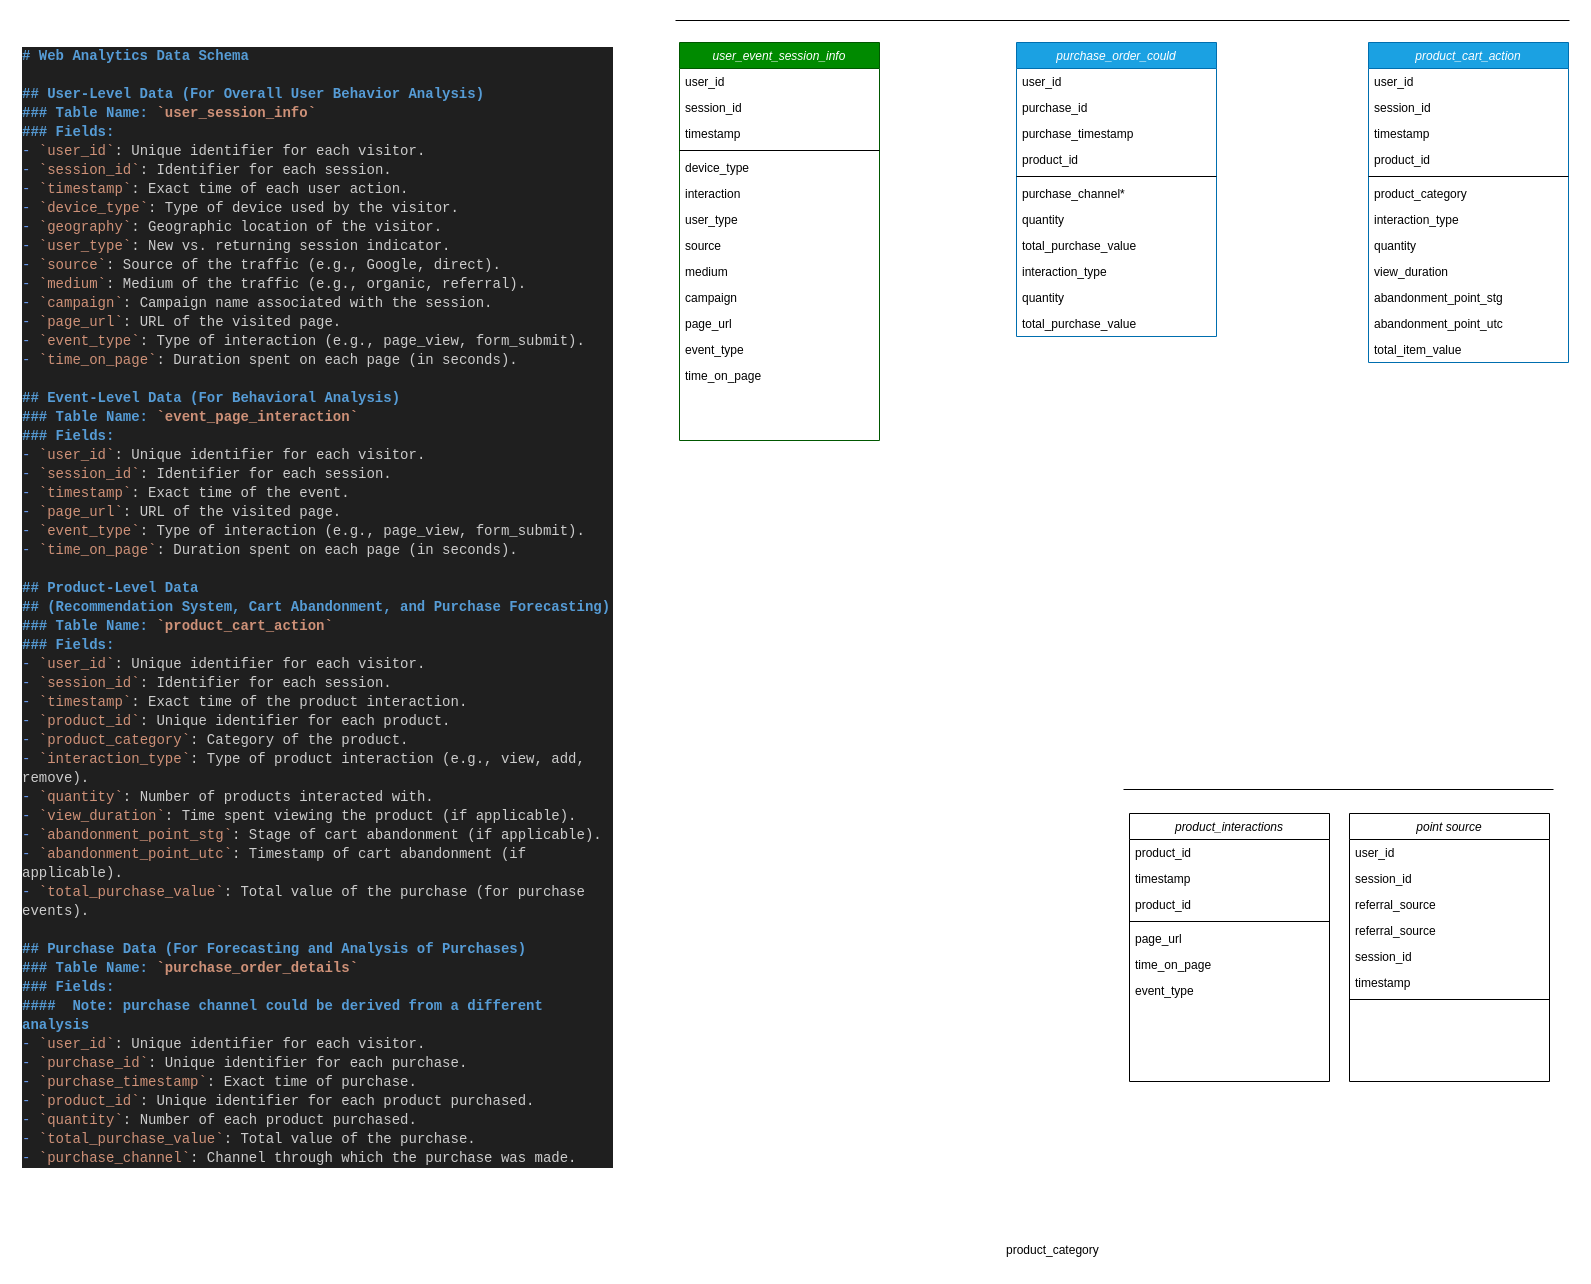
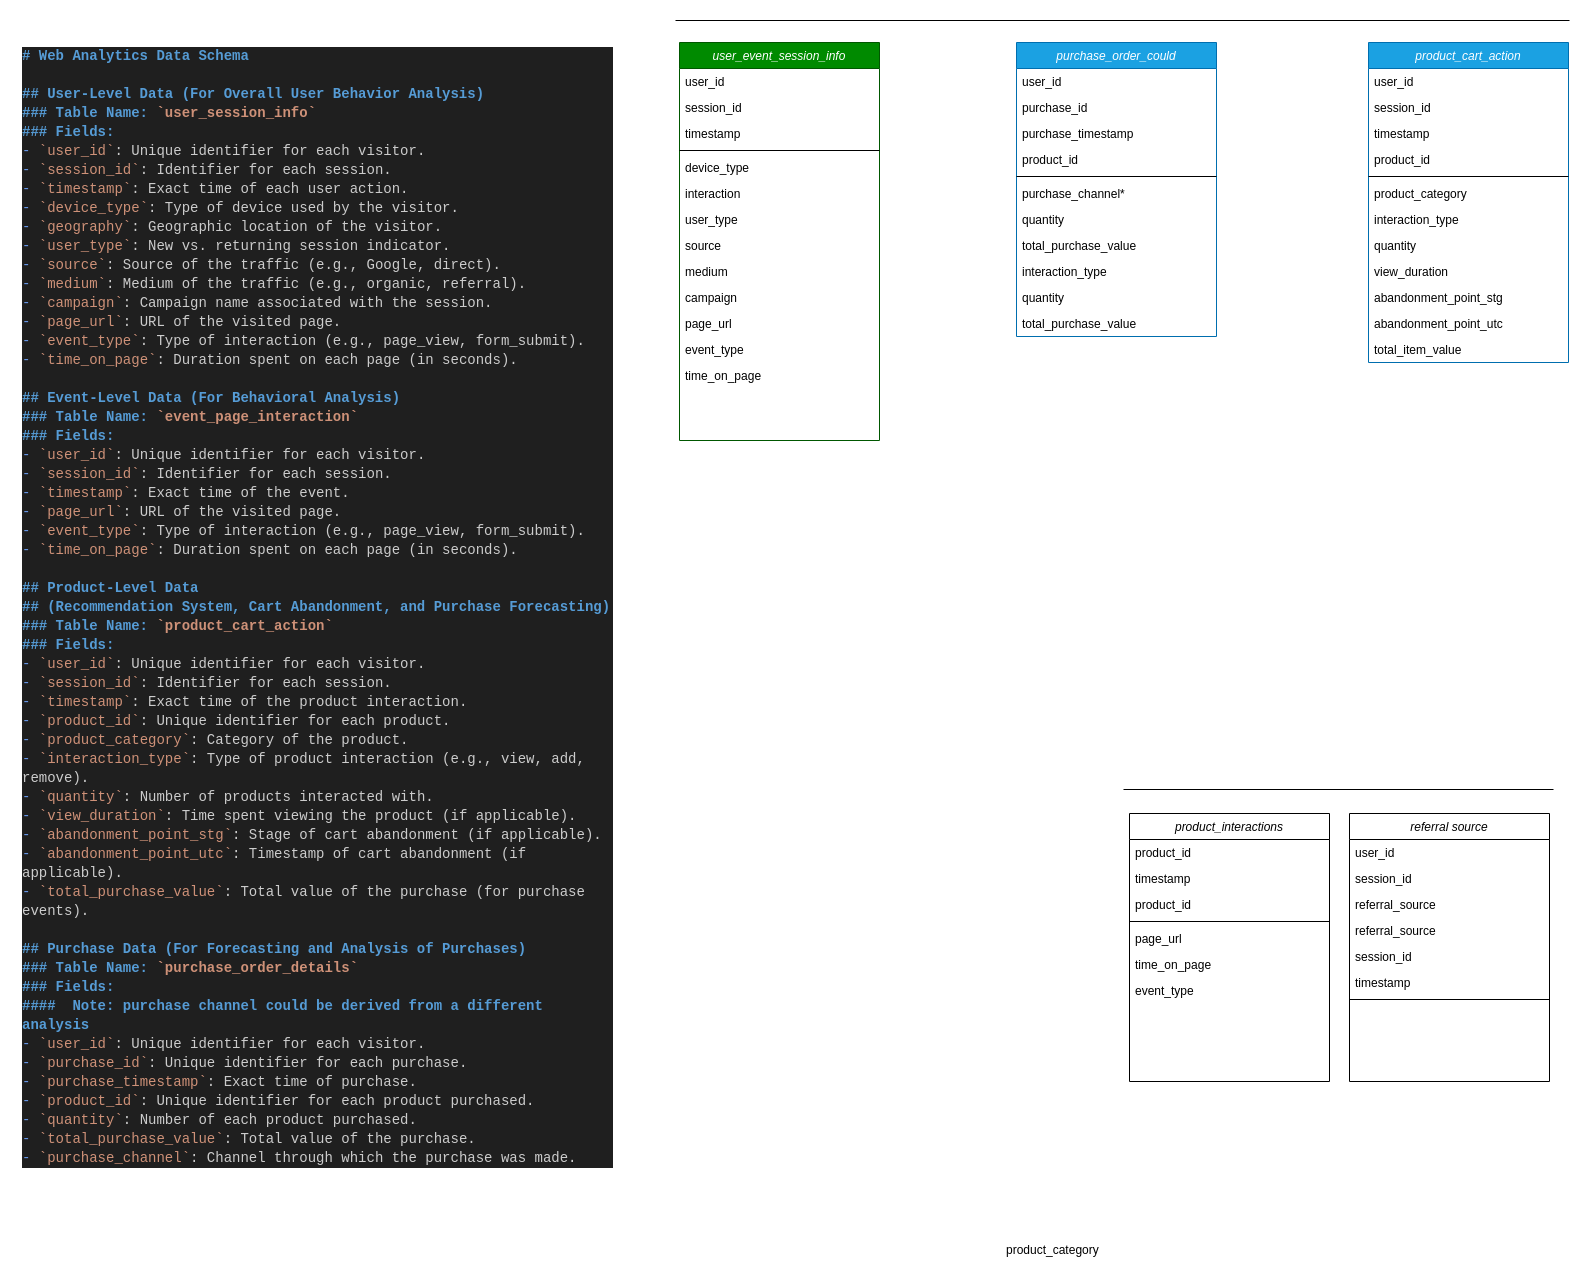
- <mxCell id="28" value="point source" style="swimlane;fontStyle=2;align=center;verticalAlign=top;childLayout=stackLayout;horizontal=1;startSize=26;horizontalStack=0;resizeParent=1;resizeLast=0;collapsible=1;marginBottom=0;rounded=0;shadow=0;strokeWidth=1;" vertex="1" parent="1"><mxGeometry x="1349" y="813" width="200" height="268" as="geometry"><mxRectangle x="230" y="140" width="160" height="26" as="alternateBounds" /></mxGeometry></mxCell>
+ <mxCell id="28" value="referral source" style="swimlane;fontStyle=2;align=center;verticalAlign=top;childLayout=stackLayout;horizontal=1;startSize=26;horizontalStack=0;resizeParent=1;resizeLast=0;collapsible=1;marginBottom=0;rounded=0;shadow=0;strokeWidth=1;" vertex="1" parent="1"><mxGeometry x="1349" y="813" width="200" height="268" as="geometry"><mxRectangle x="230" y="140" width="160" height="26" as="alternateBounds" /></mxGeometry></mxCell>
